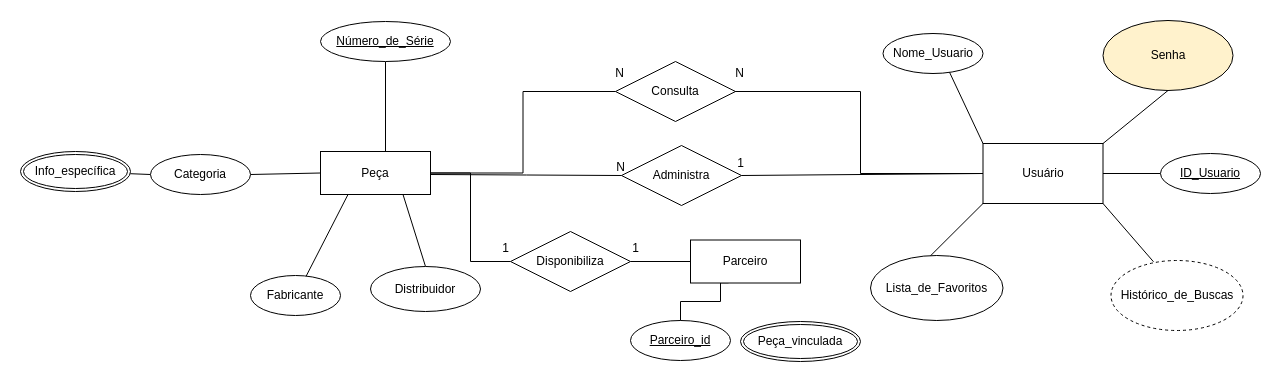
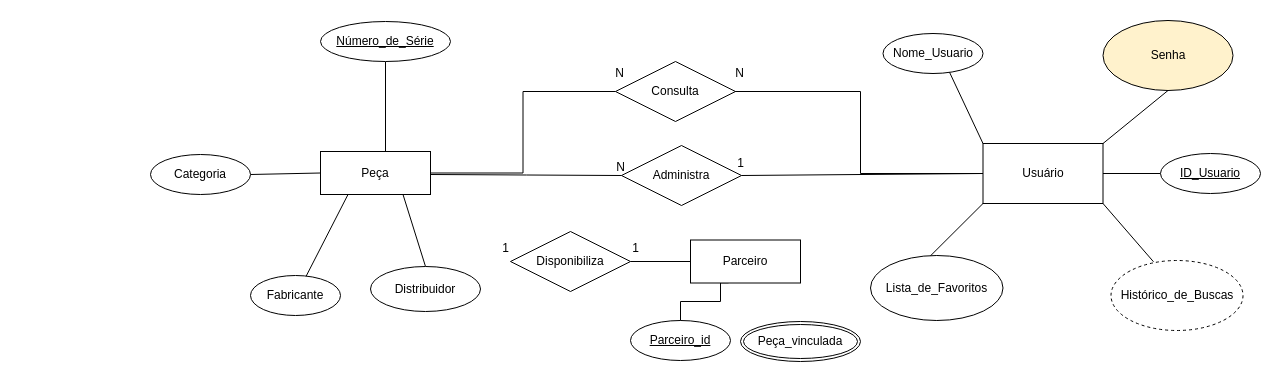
- <mxCell id="42" value="Info_específica" style="ellipse;shape=doubleEllipse;margin=3;whiteSpace=wrap;html=1;align=center;" vertex="1" parent="1"><mxGeometry x="20" y="151" width="110" height="40" as="geometry" /></mxCell>
- <mxCell id="38" style="rounded=0;orthogonalLoop=1;jettySize=auto;html=1;exitX=0;exitY=0.5;exitDx=0;exitDy=0;endArrow=none;endFill=0;" edge="1" parent="1" source="39" target="42"><mxGeometry relative="1" as="geometry" /></mxCell>
- <mxCell id="21" style="edgeStyle=orthogonalEdgeStyle;rounded=0;orthogonalLoop=1;jettySize=auto;html=1;exitX=0;exitY=0.5;exitDx=0;exitDy=0;entryX=1;entryY=0.5;entryDx=0;entryDy=0;endArrow=none;endFill=0;" parent="1" source="22" target="15" edge="1"><mxGeometry relative="1" as="geometry"><Array as="points"><mxPoint x="470" y="261" /><mxPoint x="470" y="172" /></Array></mxGeometry></mxCell>
